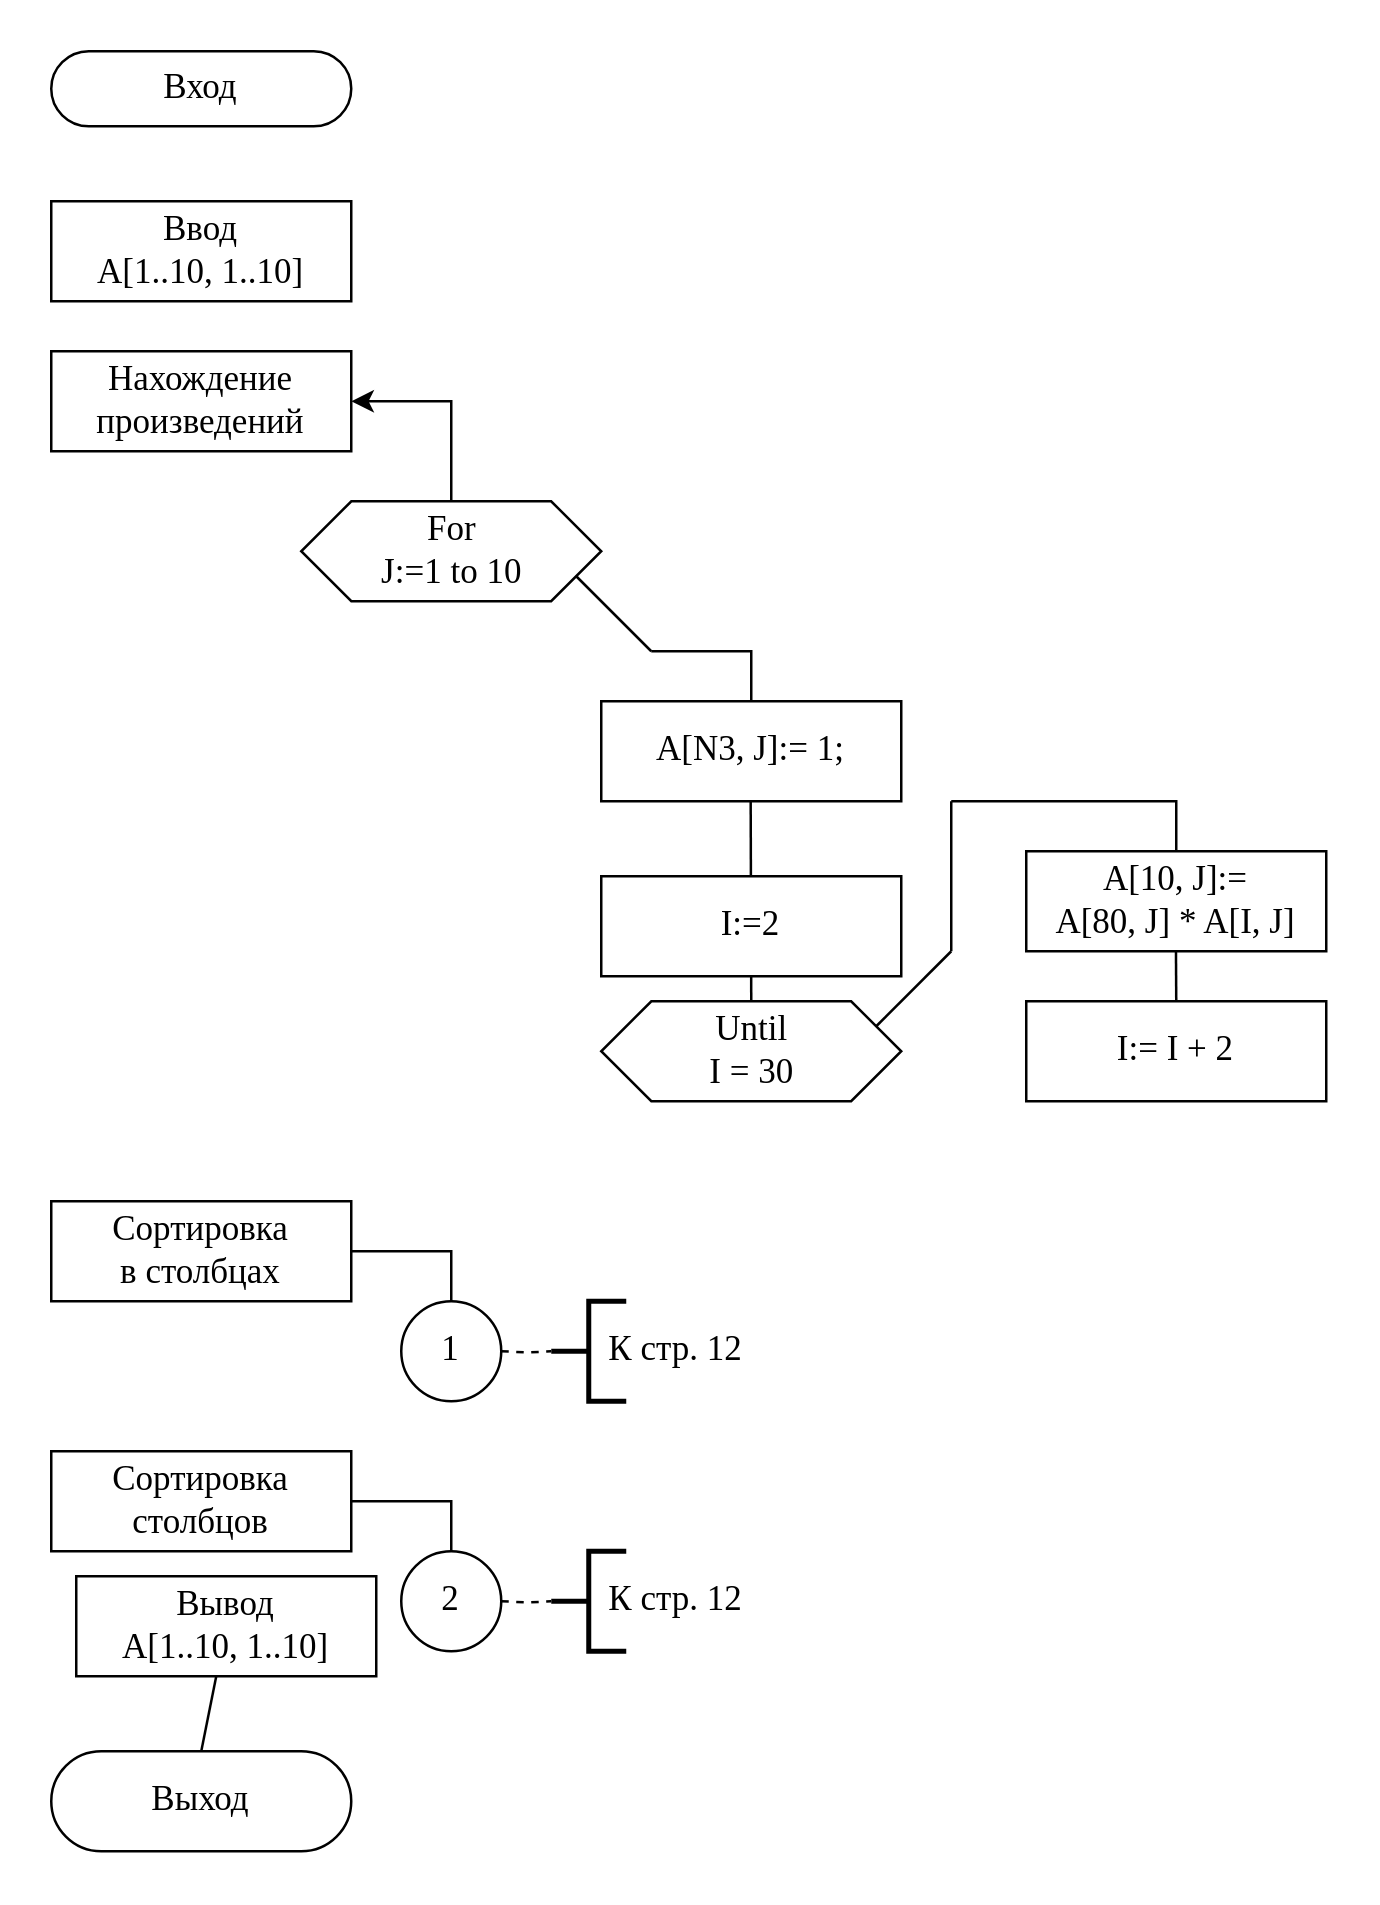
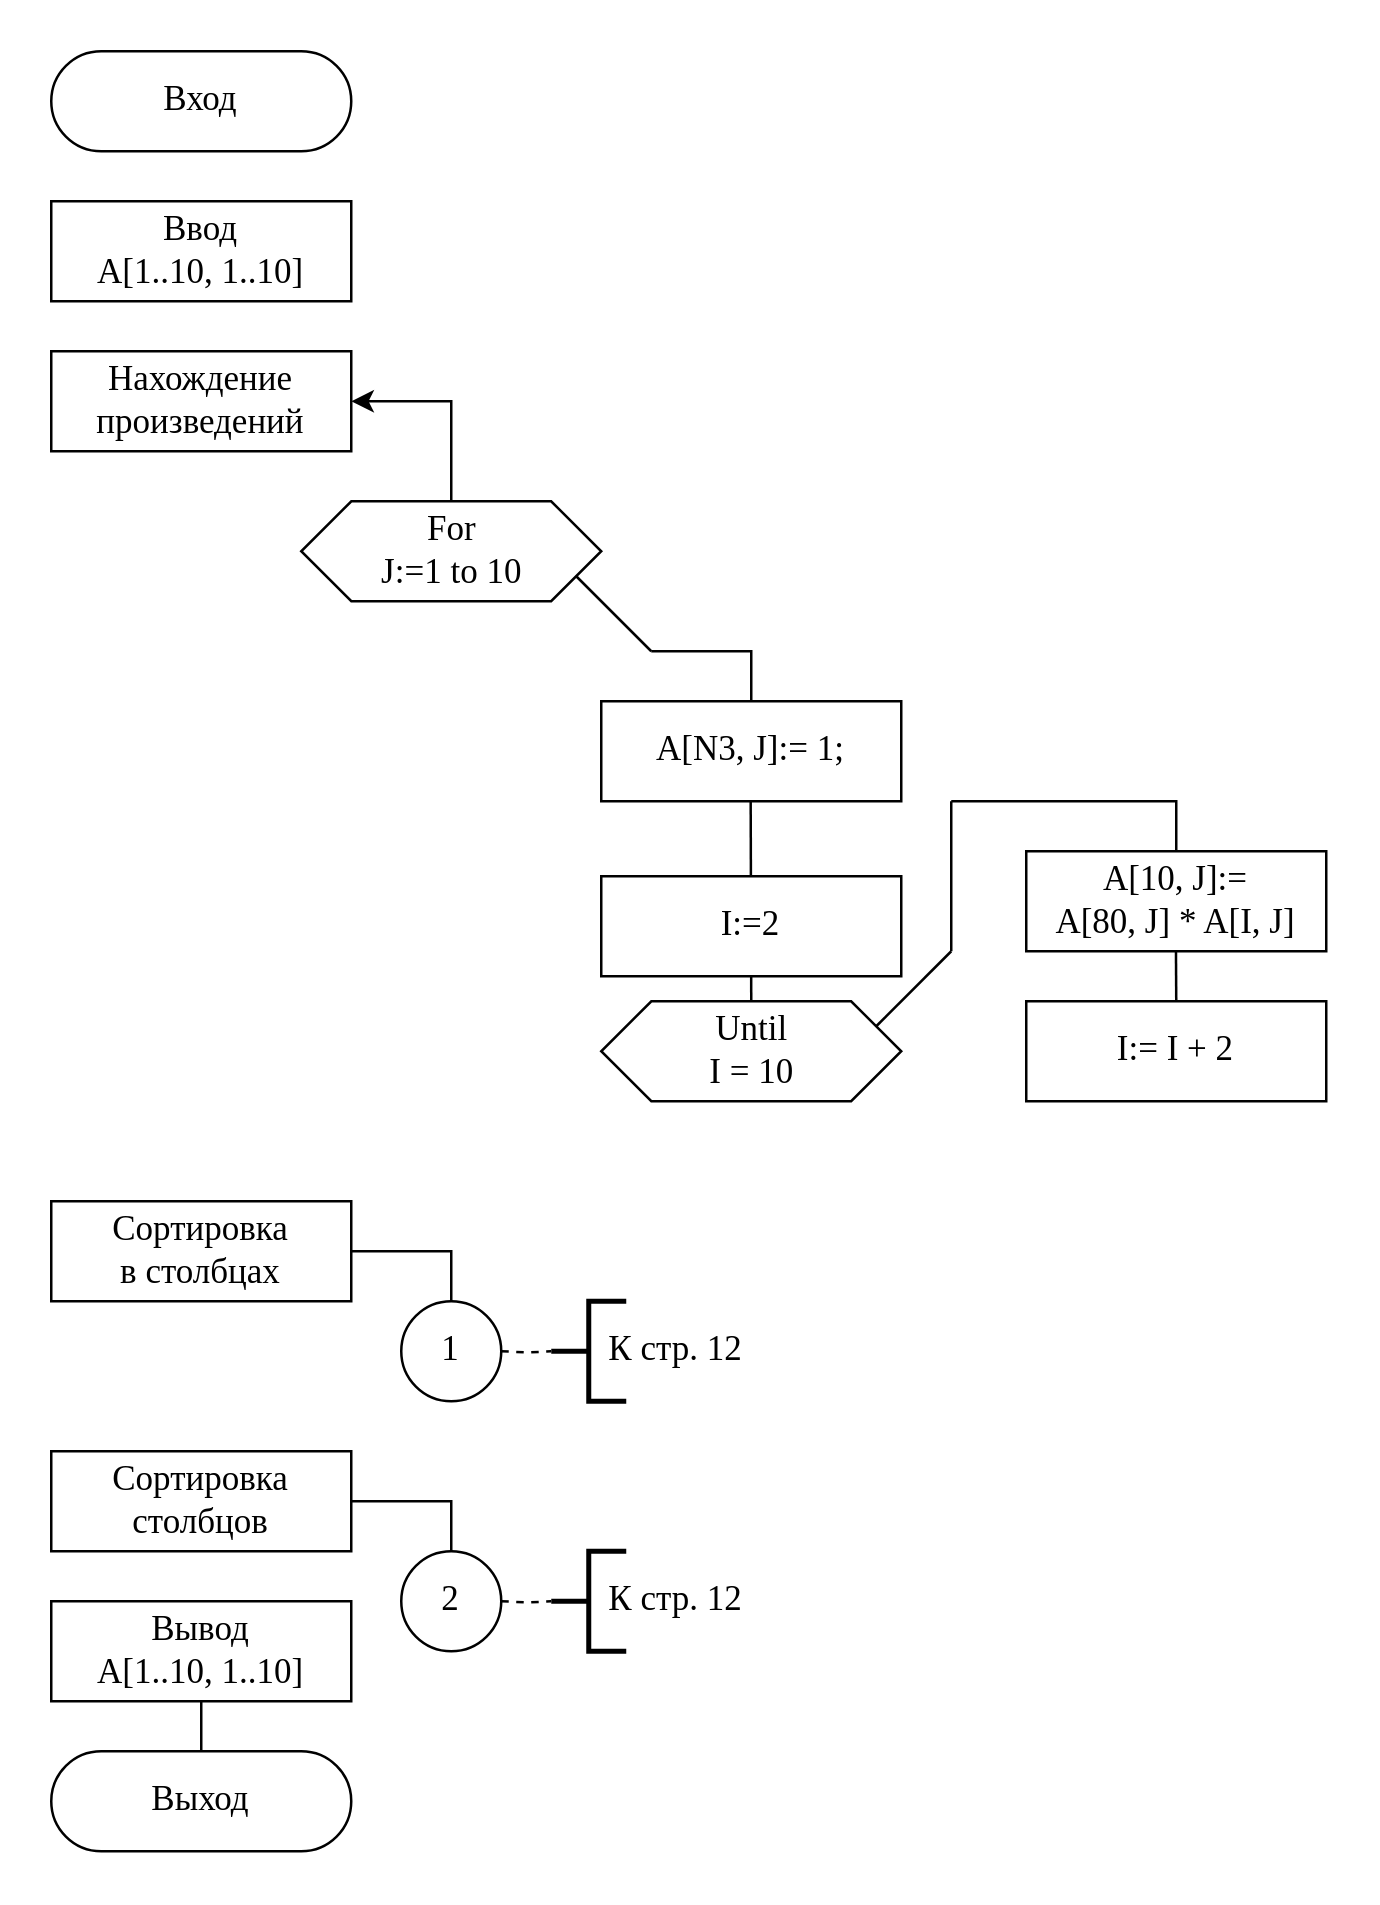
- <mxCell id="5" value="Вход" style="rounded=1;whiteSpace=wrap;html=1;arcSize=50;fontFamily=Times New Roman;fontSize=14;" parent="1" vertex="1"><mxGeometry x="20" y="20" width="120" height="30" as="geometry" /></mxCell>
+ <mxCell id="5" value="Вход" style="rounded=1;whiteSpace=wrap;html=1;arcSize=50;fontFamily=Times New Roman;fontSize=14;" parent="1" vertex="1"><mxGeometry x="20" y="20" width="120" height="40" as="geometry" /></mxCell>
- <mxCell id="15" value="Until&lt;br&gt;&lt;span&gt;I = 30&lt;/span&gt;" style="verticalAlign=middle;html=1;shape=hexagon;perimeter=hexagonPerimeter2;arcSize=6;size=0.167;align=center;fontSize=14;fontFamily=Times New Roman;" parent="1" vertex="1"><mxGeometry x="240" y="400" width="120" height="40" as="geometry" /></mxCell>
+ <mxCell id="15" value="Until&lt;br&gt;&lt;span&gt;I = 10&lt;/span&gt;" style="verticalAlign=middle;html=1;shape=hexagon;perimeter=hexagonPerimeter2;arcSize=6;size=0.167;align=center;fontSize=14;fontFamily=Times New Roman;" parent="1" vertex="1"><mxGeometry x="240" y="400" width="120" height="40" as="geometry" /></mxCell>
- <mxCell id="32" value="Вывод&lt;br&gt;A[1..10, 1..10]" style="rounded=0;whiteSpace=wrap;html=1;fontSize=14;fontFamily=Times New Roman;" parent="1" vertex="1"><mxGeometry x="30" y="630" width="120" height="40" as="geometry" /></mxCell>
+ <mxCell id="32" value="Вывод&lt;br&gt;A[1..10, 1..10]" style="rounded=0;whiteSpace=wrap;html=1;fontSize=14;fontFamily=Times New Roman;" parent="1" vertex="1"><mxGeometry x="20" y="640" width="120" height="40" as="geometry" /></mxCell>
